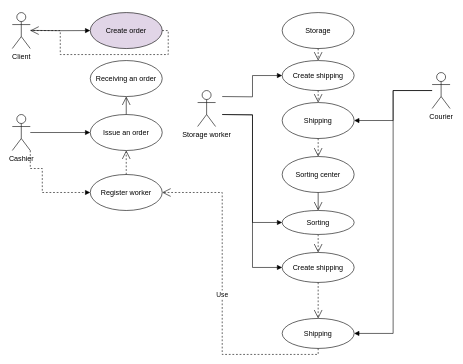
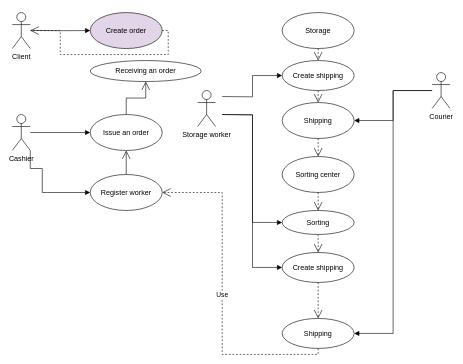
- <mxCell id="4" value="Receiving an order" style="ellipse;whiteSpace=wrap;html=1;" parent="1" vertex="1"><mxGeometry x="150" y="100" width="120" height="60" as="geometry" /></mxCell>
+ <mxCell id="4" value="Receiving an order" style="ellipse;whiteSpace=wrap;html=1;" parent="1" vertex="1"><mxGeometry x="150" y="100" width="185" height="35" as="geometry" /></mxCell>
- <mxCell id="10" value="" style="endArrow=open;endSize=12;dashed=1;html=1;rounded=0;edgeStyle=orthogonalEdgeStyle;exitX=0.5;exitY=0;exitDx=0;exitDy=0;entryX=0.5;entryY=1;entryDx=0;entryDy=0;" parent="1" source="8" target="6" edge="1"><mxGeometry width="160" relative="1" as="geometry"><mxPoint x="260" y="230" as="sourcePoint" /><mxPoint x="420" y="230" as="targetPoint" /></mxGeometry></mxCell>
+ <mxCell id="10" value="" style="endArrow=open;endSize=12;dashed=0;html=1;rounded=0;edgeStyle=orthogonalEdgeStyle;exitX=0.5;exitY=0;exitDx=0;exitDy=0;entryX=0.5;entryY=1;entryDx=0;entryDy=0;" parent="1" source="8" target="6" edge="1"><mxGeometry width="160" relative="1" as="geometry"><mxPoint x="260" y="230" as="sourcePoint" /><mxPoint x="420" y="230" as="targetPoint" /></mxGeometry></mxCell>
- <mxCell id="12" value="" style="endArrow=block;endFill=1;html=1;edgeStyle=orthogonalEdgeStyle;align=left;verticalAlign=top;rounded=0;exitX=1;exitY=1;exitDx=0;exitDy=0;exitPerimeter=0;entryX=0;entryY=0.5;entryDx=0;entryDy=0;dashed=1;" parent="1" source="9" target="8" edge="1"><mxGeometry x="-1" relative="1" as="geometry"><mxPoint x="260" y="230" as="sourcePoint" /><mxPoint x="420" y="230" as="targetPoint" /><Array as="points"><mxPoint x="70" y="280" /><mxPoint x="70" y="320" /></Array></mxGeometry></mxCell>
+ <mxCell id="12" value="" style="endArrow=block;endFill=1;html=1;edgeStyle=orthogonalEdgeStyle;align=left;verticalAlign=top;rounded=0;exitX=1;exitY=1;exitDx=0;exitDy=0;exitPerimeter=0;entryX=0;entryY=0.5;entryDx=0;entryDy=0;" parent="1" source="9" target="8" edge="1"><mxGeometry x="-1" relative="1" as="geometry"><mxPoint x="260" y="230" as="sourcePoint" /><mxPoint x="420" y="230" as="targetPoint" /><Array as="points"><mxPoint x="70" y="280" /><mxPoint x="70" y="320" /></Array></mxGeometry></mxCell>
- <mxCell id="27" value="" style="endArrow=open;endSize=12;dashed=0;html=1;rounded=0;edgeStyle=orthogonalEdgeStyle;entryX=0.5;entryY=0;entryDx=0;entryDy=0;exitX=0.5;exitY=1;exitDx=0;exitDy=0;" edge="1" parent="1" source="16" target="26"><mxGeometry x="0.333" y="40" width="160" relative="1" as="geometry"><mxPoint x="360" y="330" as="sourcePoint" /><mxPoint x="520" y="330" as="targetPoint" /><mxPoint as="offset" /></mxGeometry></mxCell>
+ <mxCell id="27" value="" style="endArrow=open;endSize=12;dashed=1;html=1;rounded=0;edgeStyle=orthogonalEdgeStyle;entryX=0.5;entryY=0;entryDx=0;entryDy=0;exitX=0.5;exitY=1;exitDx=0;exitDy=0;" edge="1" parent="1" source="16" target="26"><mxGeometry x="0.333" y="40" width="160" relative="1" as="geometry"><mxPoint x="360" y="330" as="sourcePoint" /><mxPoint x="520" y="330" as="targetPoint" /><mxPoint as="offset" /></mxGeometry></mxCell>
